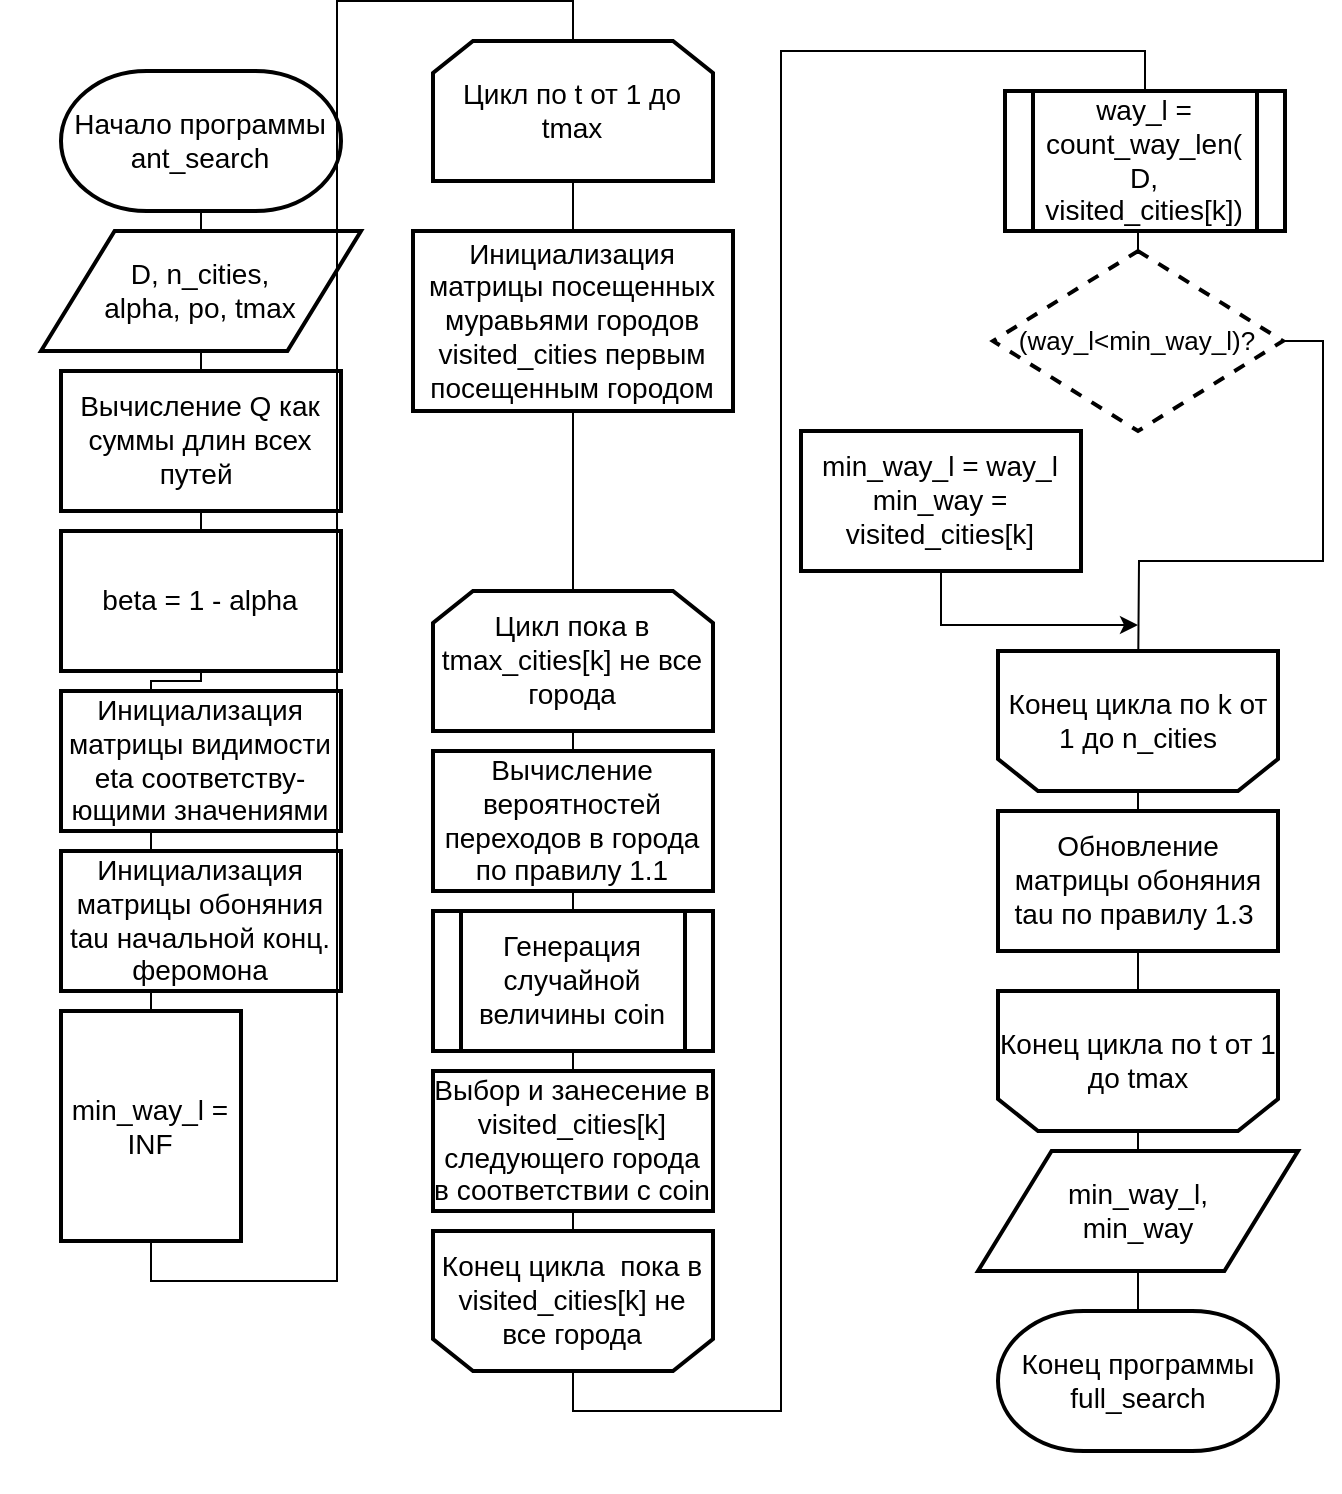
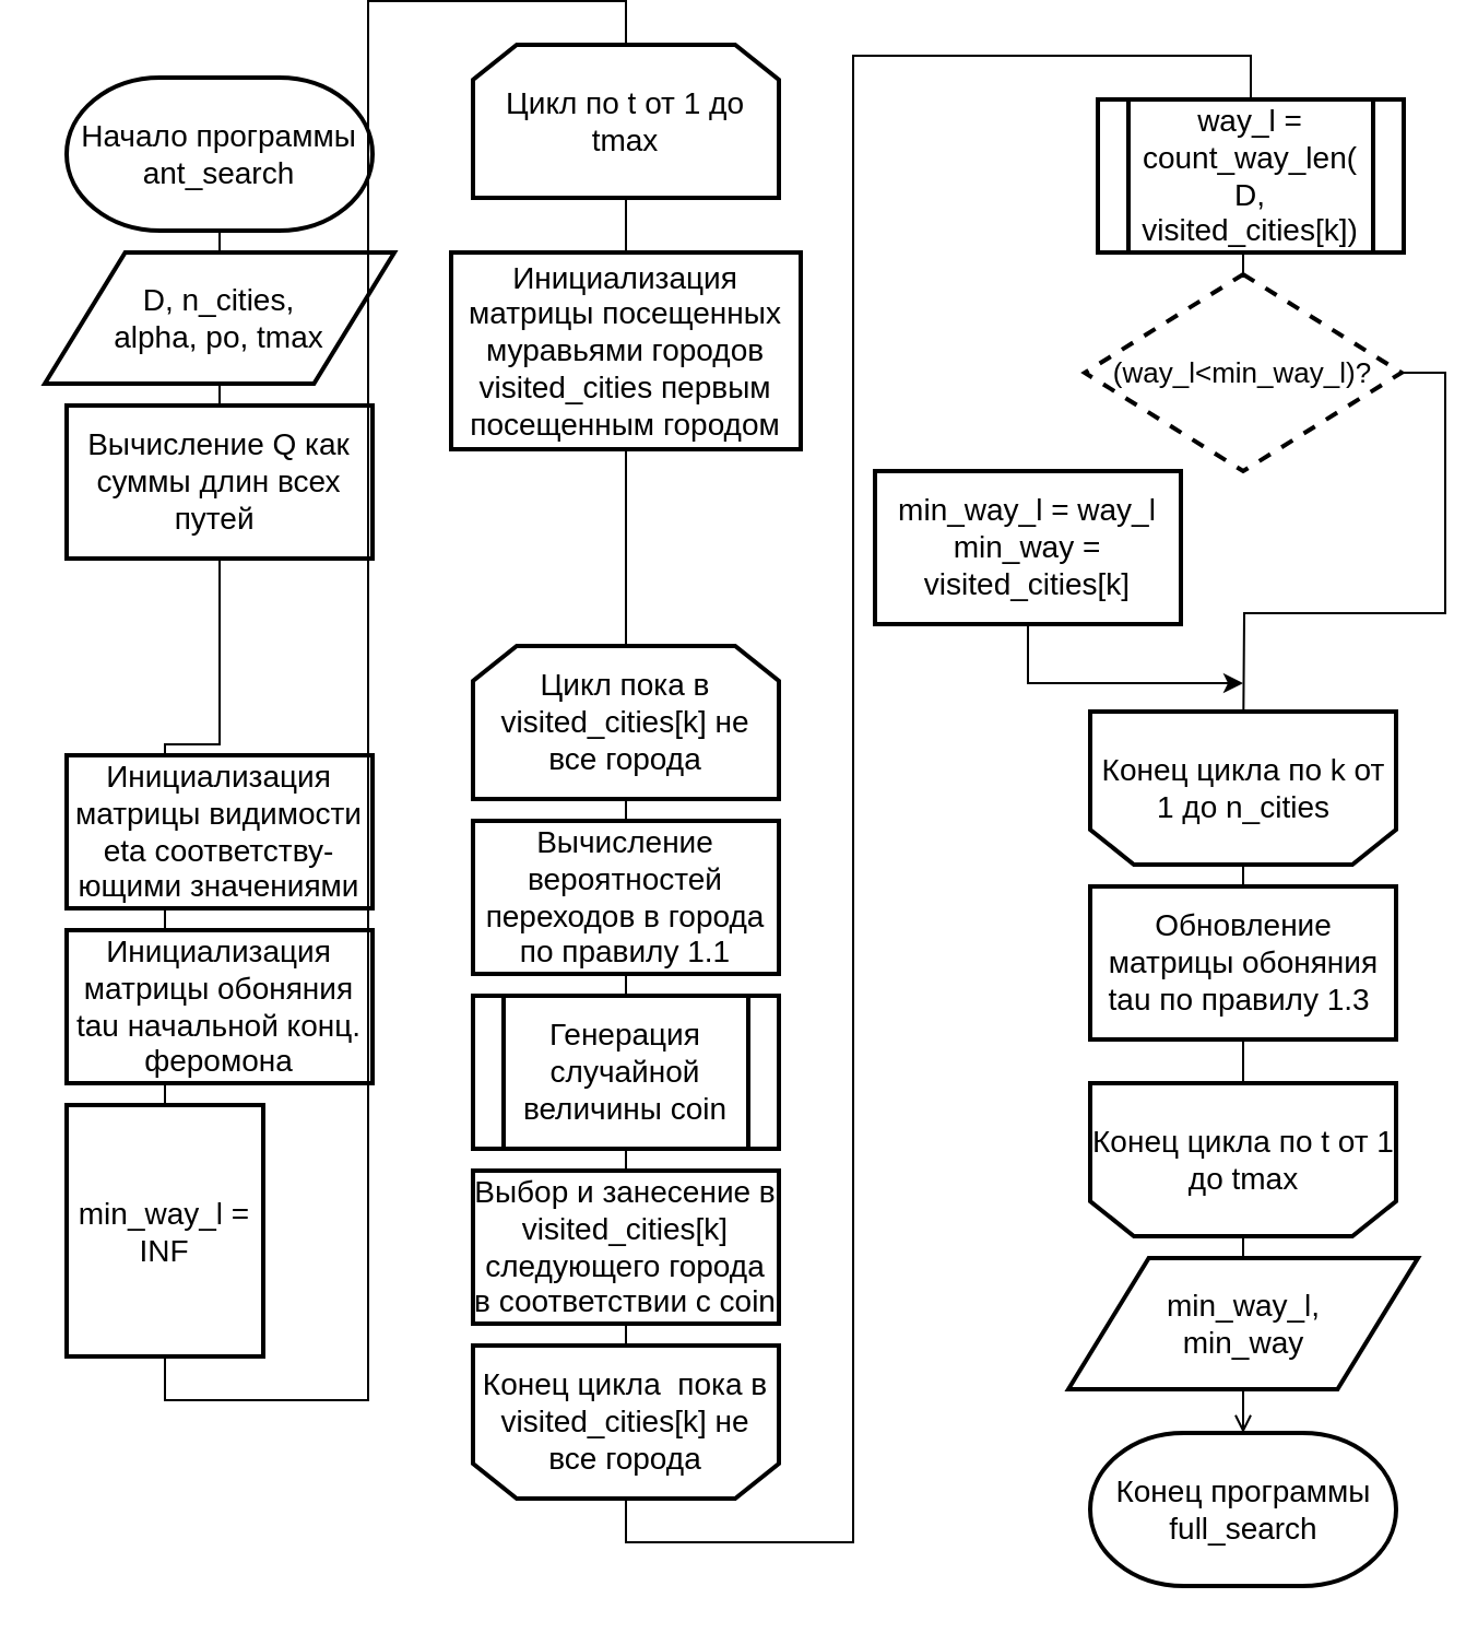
- <mxCell id="11" value="beta = 1 - alpha" style="rounded=0;whiteSpace=wrap;html=1;strokeWidth=2;fontSize=14;" vertex="1" parent="1"><mxGeometry x="30" y="265" width="140" height="70" as="geometry" /></mxCell>
- <mxCell id="19" value="&lt;span style=&quot;font-size: 14px&quot;&gt;Цикл пока в tmax_cities[k] не все города&lt;/span&gt;" style="shape=loopLimit;whiteSpace=wrap;html=1;strokeWidth=2;" vertex="1" parent="1"><mxGeometry x="216" y="295" width="140" height="70" as="geometry" /></mxCell>
+ <mxCell id="19" value="&lt;span style=&quot;font-size: 14px&quot;&gt;Цикл пока в visited_cities[k] не все города&lt;/span&gt;" style="shape=loopLimit;whiteSpace=wrap;html=1;strokeWidth=2;" vertex="1" parent="1"><mxGeometry x="216" y="295" width="140" height="70" as="geometry" /></mxCell>
- <mxCell id="2" style="edgeStyle=orthogonalEdgeStyle;rounded=0;orthogonalLoop=1;jettySize=auto;html=1;exitX=0.5;exitY=0;exitDx=0;exitDy=0;entryX=0.5;entryY=0;entryDx=0;entryDy=0;entryPerimeter=0;endArrow=none;endFill=0;" edge="1" parent="1" source="31" target="3"><mxGeometry relative="1" as="geometry" /></mxCell>
+ <mxCell id="2" style="edgeStyle=orthogonalEdgeStyle;rounded=0;orthogonalLoop=1;jettySize=auto;html=1;exitX=0.5;exitY=0;exitDx=0;exitDy=0;entryX=0.5;entryY=0;entryDx=0;entryDy=0;entryPerimeter=0;endArrow=open;endFill=0;" edge="1" parent="1" source="31" target="3"><mxGeometry relative="1" as="geometry" /></mxCell>
